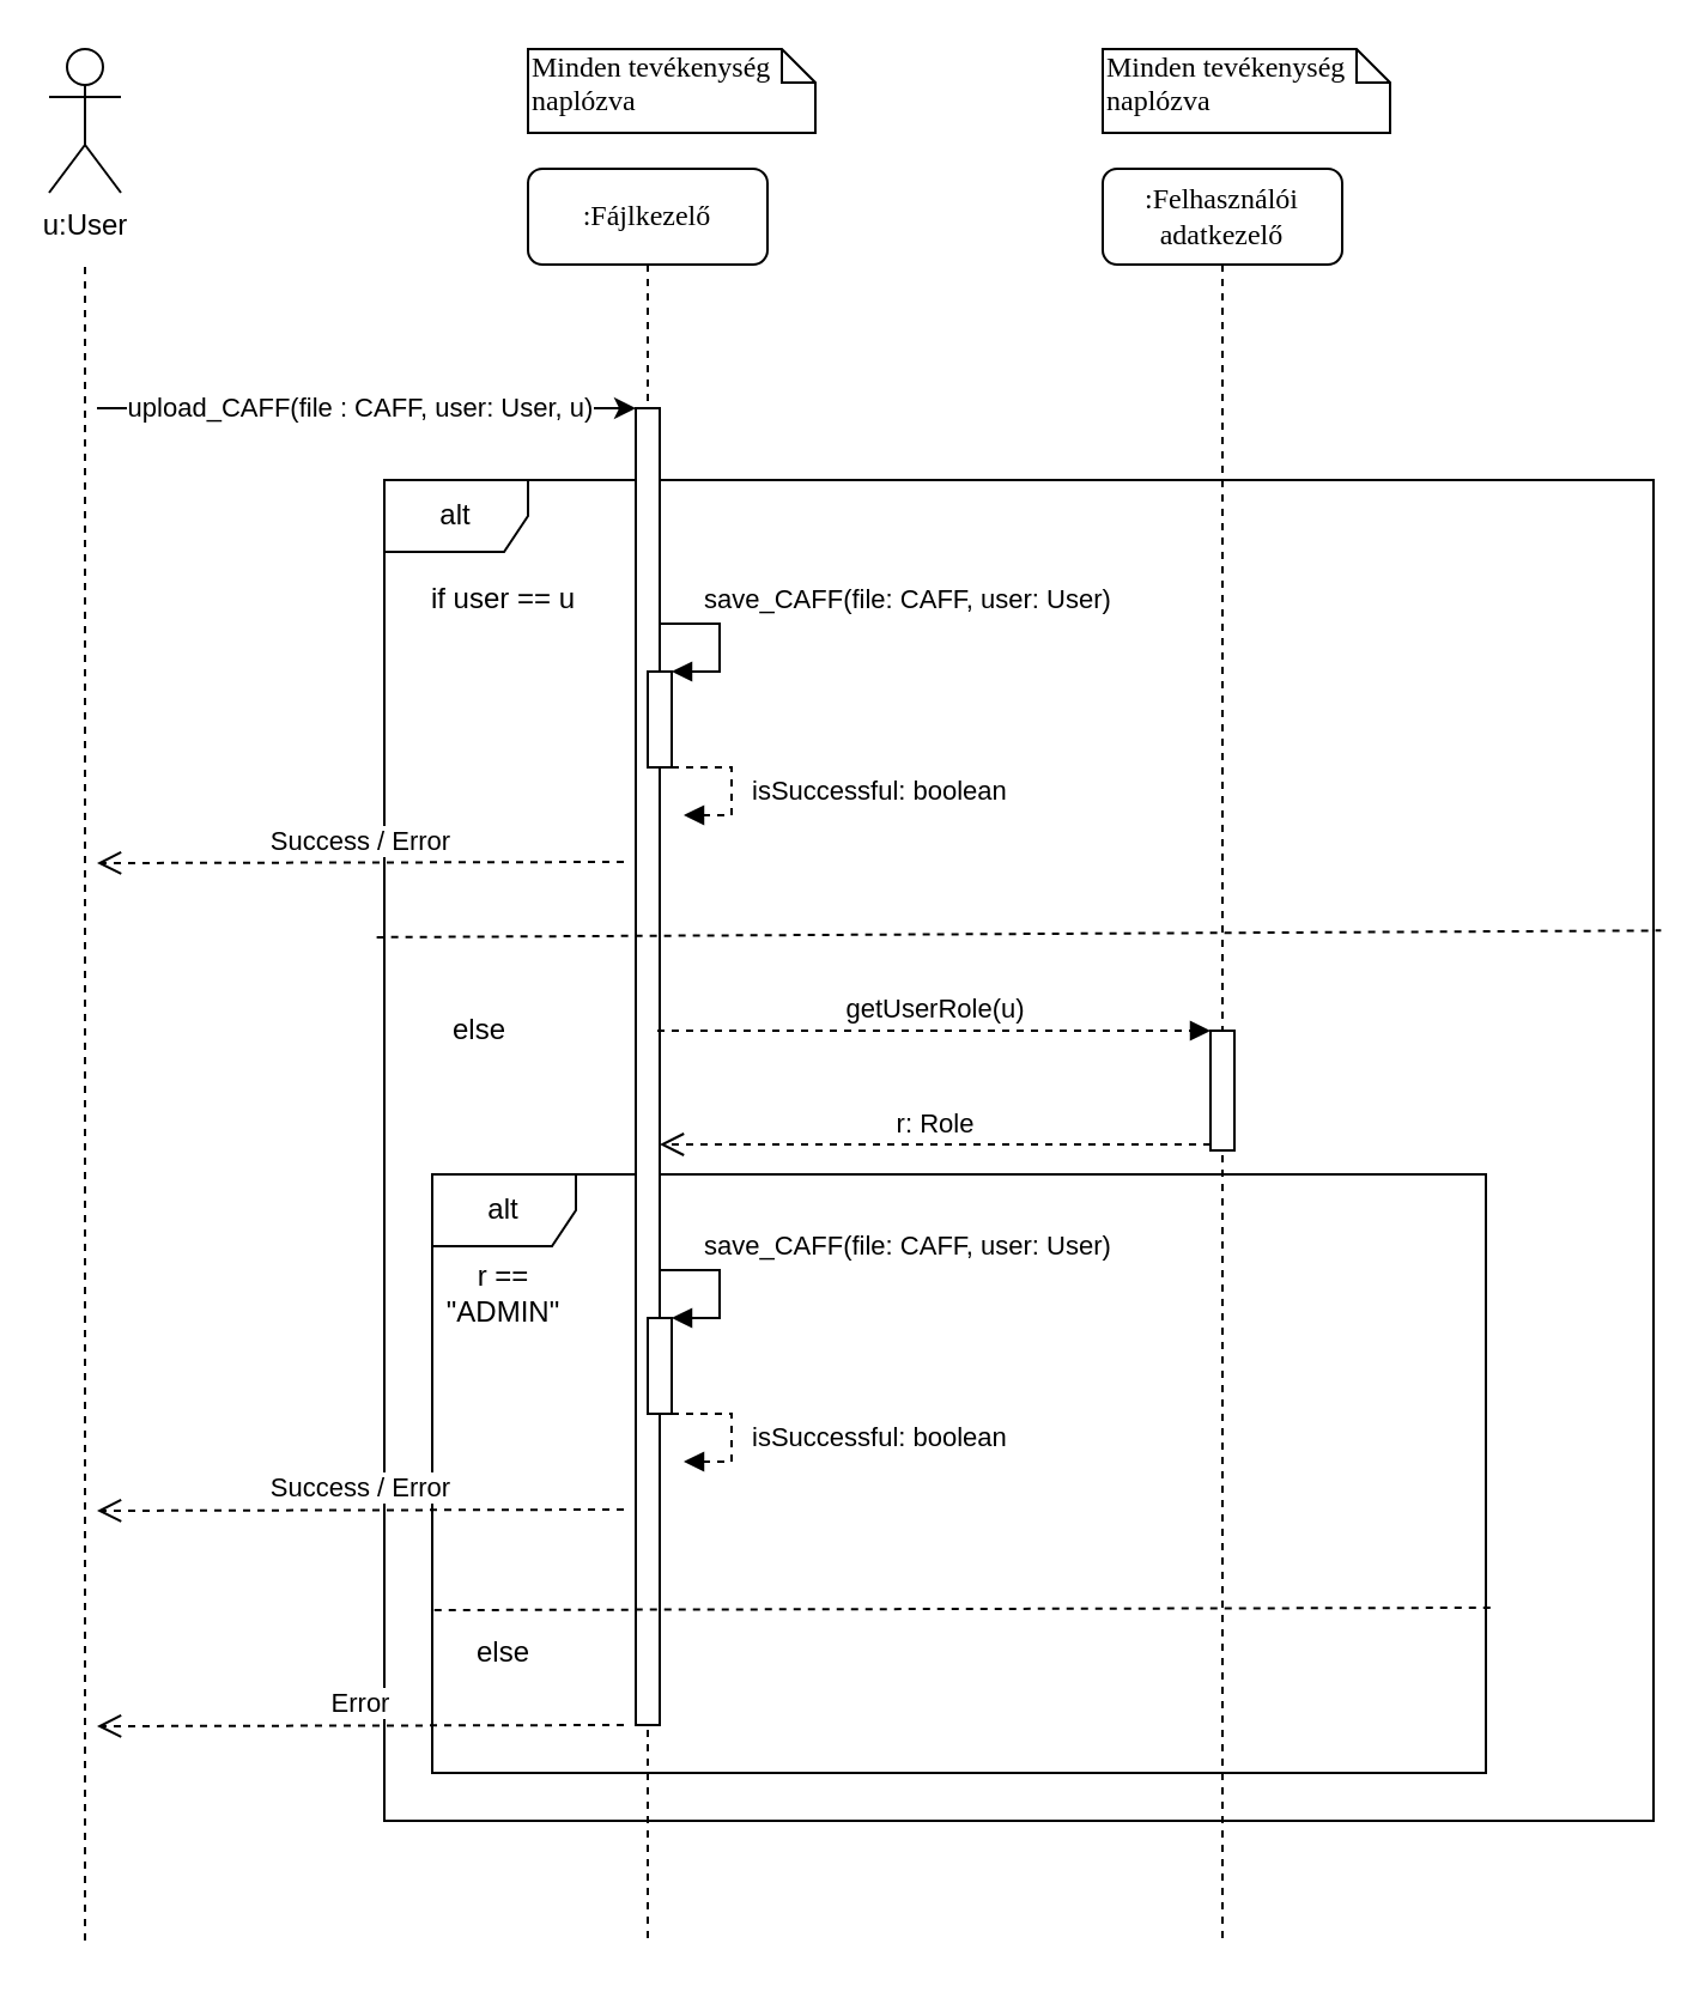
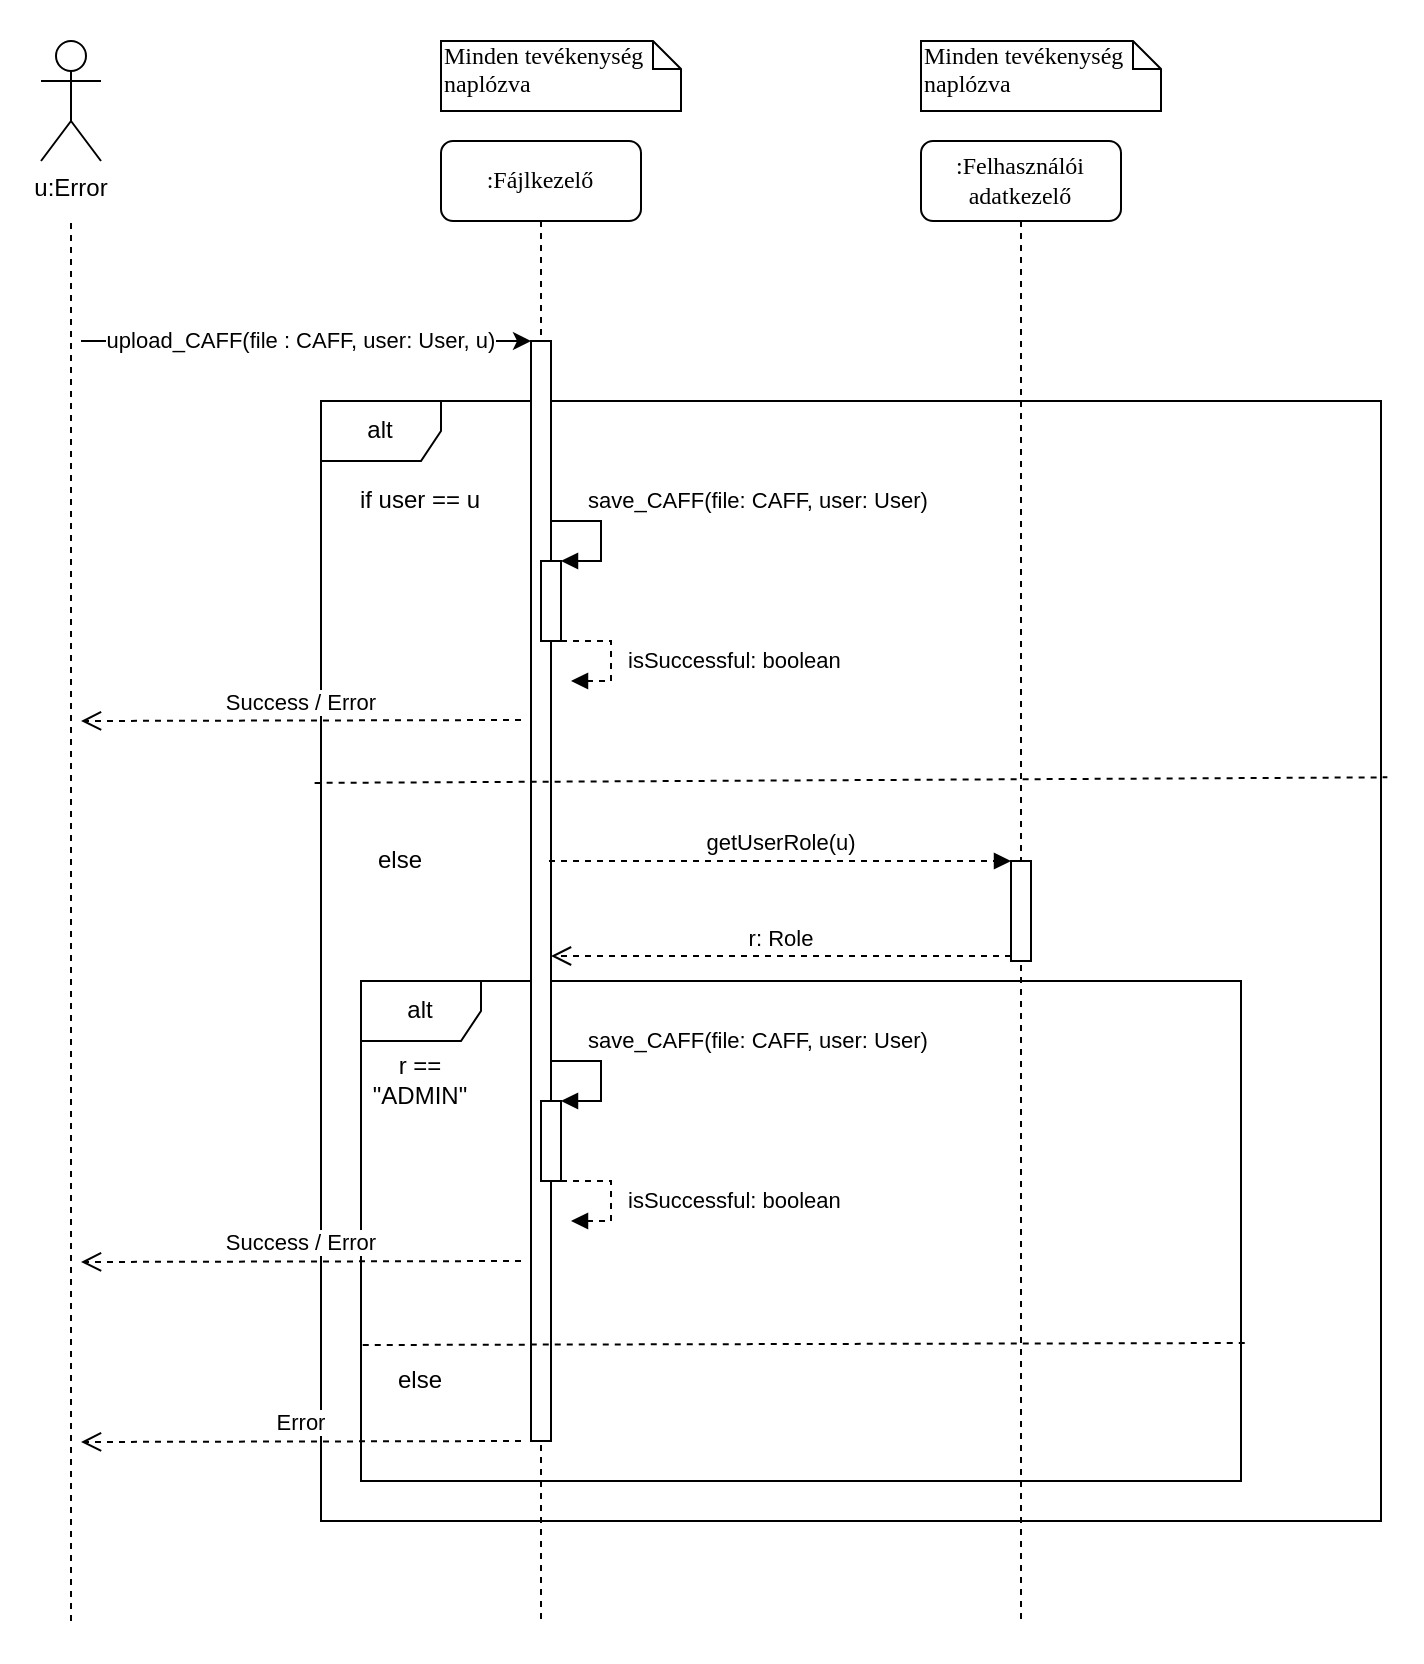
- <mxCell id="10" value="u:User" style="shape=umlActor;verticalLabelPosition=bottom;verticalAlign=top;html=1;outlineConnect=0;" vertex="1" parent="1"><mxGeometry x="20" y="20" width="30" height="60" as="geometry" /></mxCell>
+ <mxCell id="10" value="u:Error" style="shape=umlActor;verticalLabelPosition=bottom;verticalAlign=top;html=1;outlineConnect=0;" vertex="1" parent="1"><mxGeometry x="20" y="20" width="30" height="60" as="geometry" /></mxCell>
